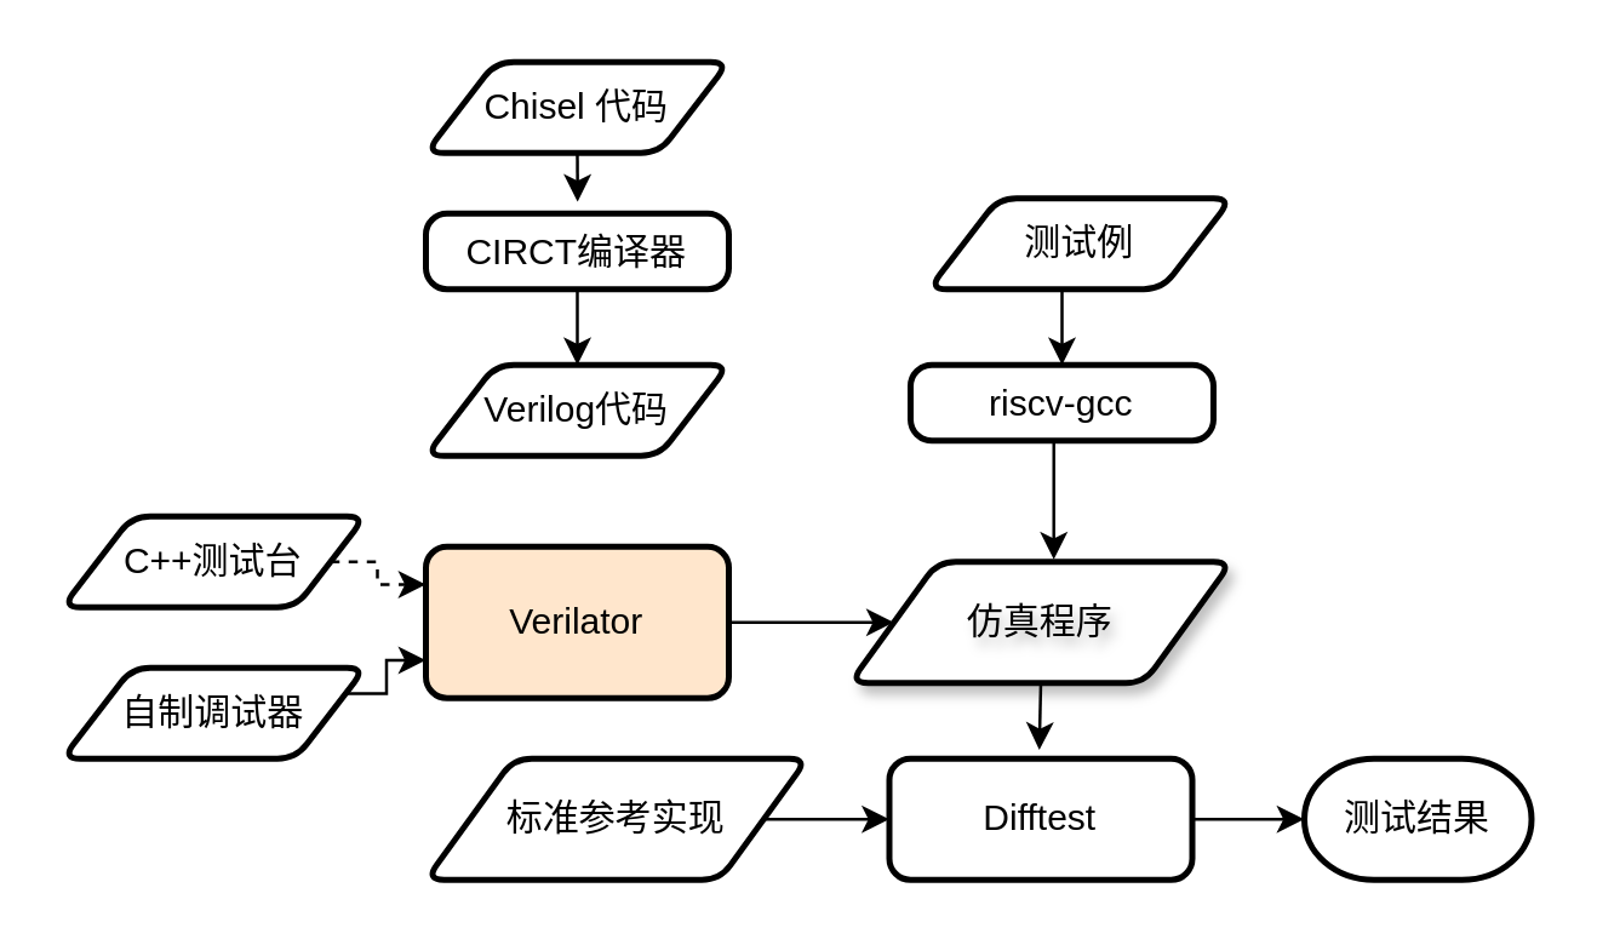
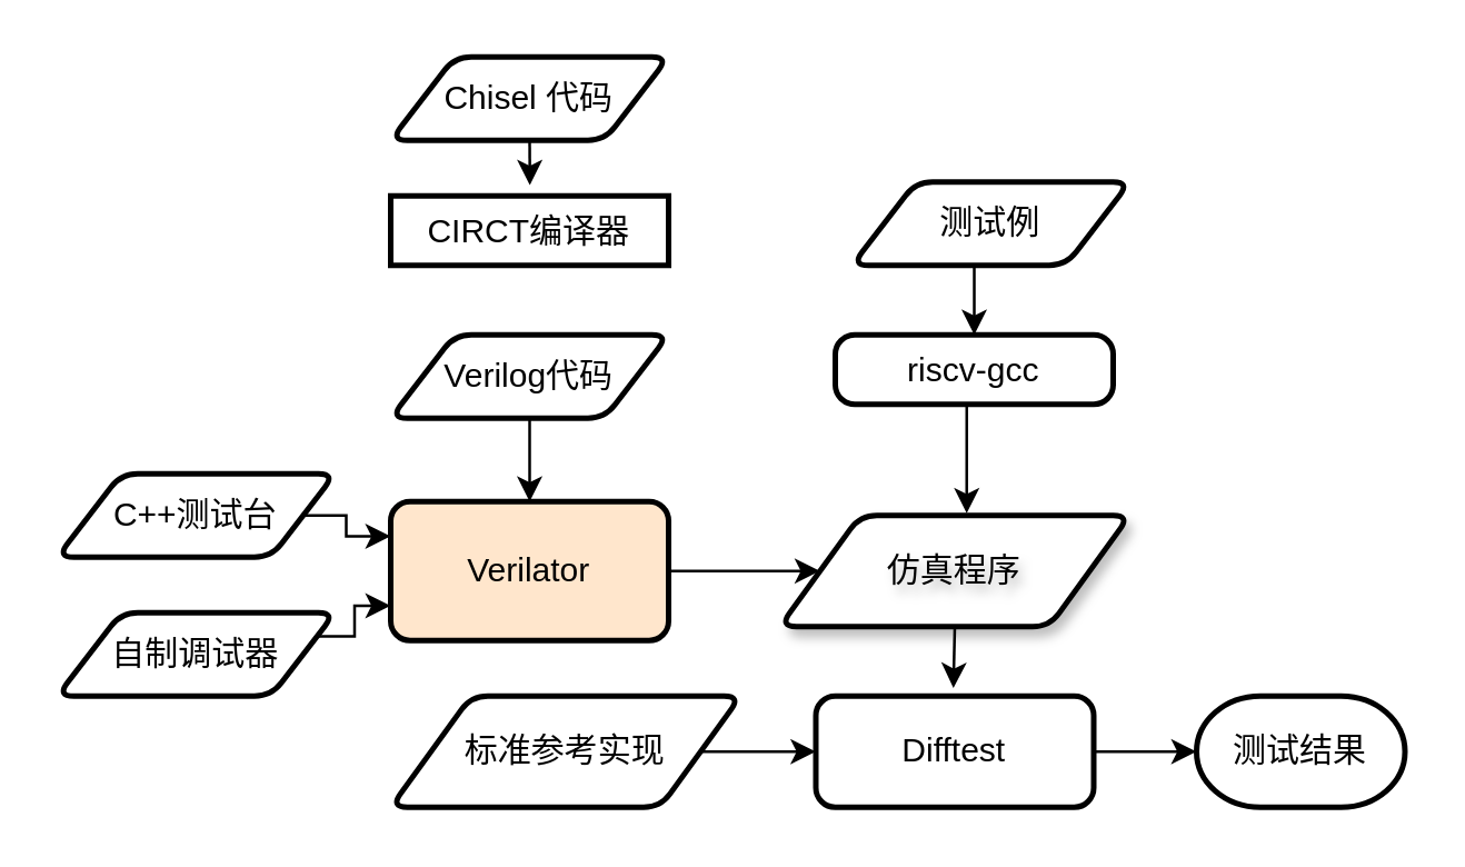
- <mxCell id="5" value="CIRCT编译器" style="rounded=1;whiteSpace=wrap;html=1;absoluteArcSize=1;arcSize=14;strokeWidth=2;" vertex="1" parent="1"><mxGeometry x="140" y="70" width="100" height="25" as="geometry" /></mxCell>
+ <mxCell id="5" value="CIRCT编译器" style="whiteSpace=wrap;html=1;absoluteArcSize=1;arcSize=14;strokeWidth=2;rounded=0;" vertex="1" parent="1"><mxGeometry x="140" y="70" width="100" height="25" as="geometry" /></mxCell>
- <mxCell id="4" style="edgeStyle=orthogonalEdgeStyle;rounded=0;orthogonalLoop=1;jettySize=auto;html=1;exitX=0.5;exitY=1;exitDx=0;exitDy=0;entryX=0.5;entryY=0;entryDx=0;entryDy=0;" edge="1" parent="1" source="5" target="3"><mxGeometry relative="1" as="geometry" /></mxCell>
+ <mxCell id="2" style="edgeStyle=orthogonalEdgeStyle;rounded=0;orthogonalLoop=1;jettySize=auto;html=1;exitX=0.5;exitY=1;exitDx=0;exitDy=0;entryX=0.5;entryY=0;entryDx=0;entryDy=0;" edge="1" parent="1" source="3" target="8"><mxGeometry relative="1" as="geometry" /></mxCell>
- <mxCell id="9" style="edgeStyle=elbowEdgeStyle;rounded=0;orthogonalLoop=1;jettySize=auto;html=1;exitX=1;exitY=0.5;exitDx=0;exitDy=0;entryX=0;entryY=0.25;entryDx=0;entryDy=0;dashed=1;" edge="1" parent="1" source="10" target="8"><mxGeometry relative="1" as="geometry" /></mxCell>
+ <mxCell id="9" style="edgeStyle=elbowEdgeStyle;rounded=0;orthogonalLoop=1;jettySize=auto;html=1;exitX=1;exitY=0.5;exitDx=0;exitDy=0;entryX=0;entryY=0.25;entryDx=0;entryDy=0;" edge="1" parent="1" source="10" target="8"><mxGeometry relative="1" as="geometry" /></mxCell>
